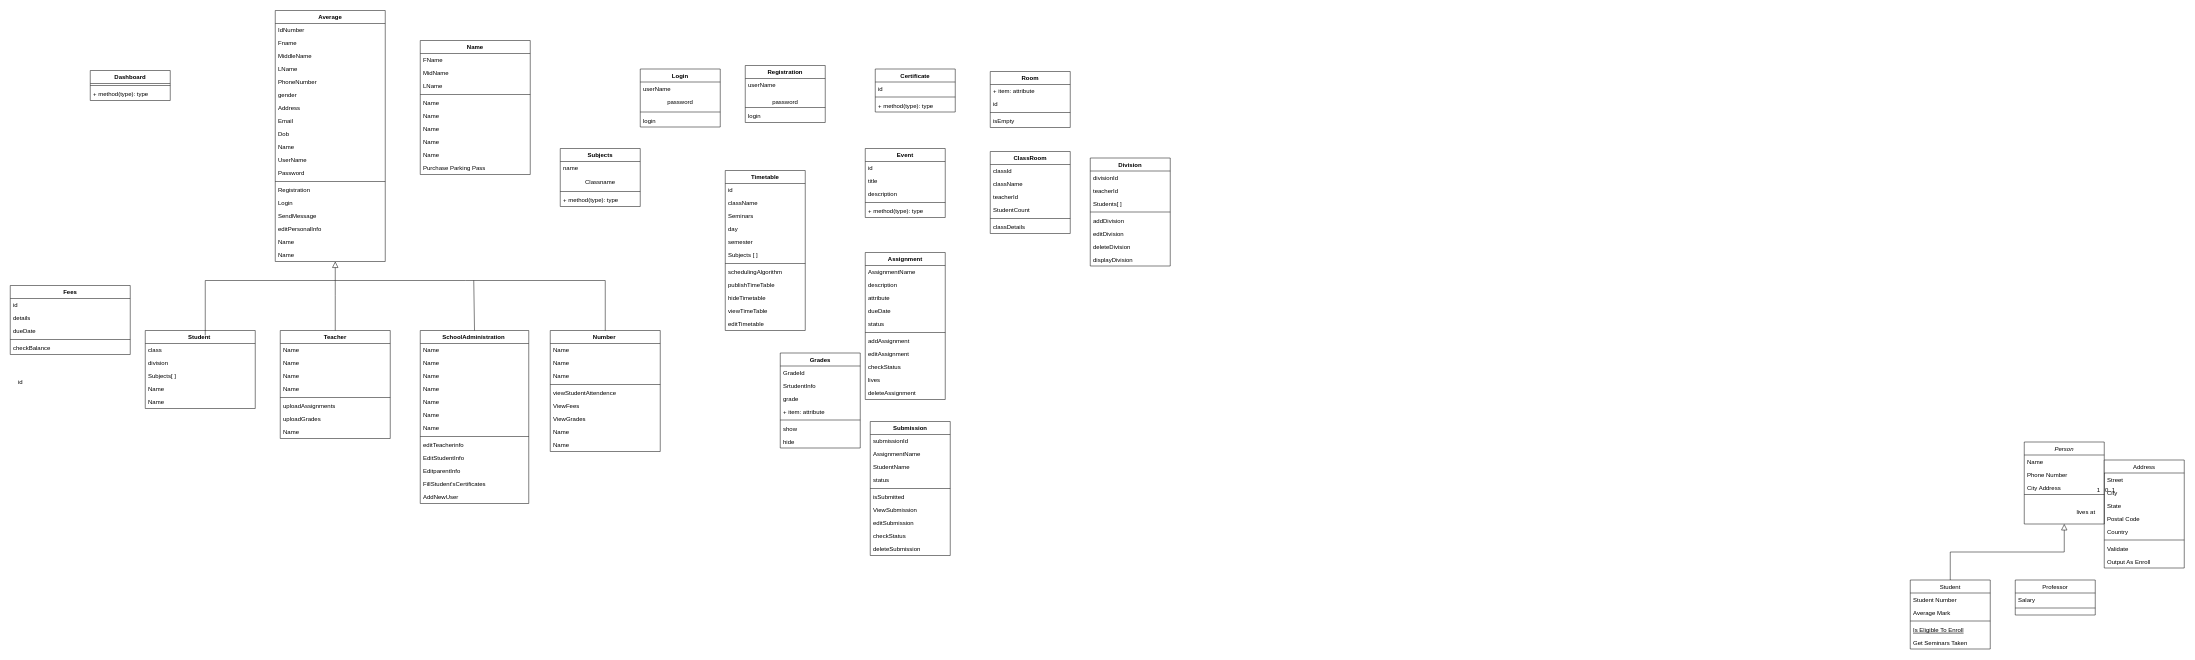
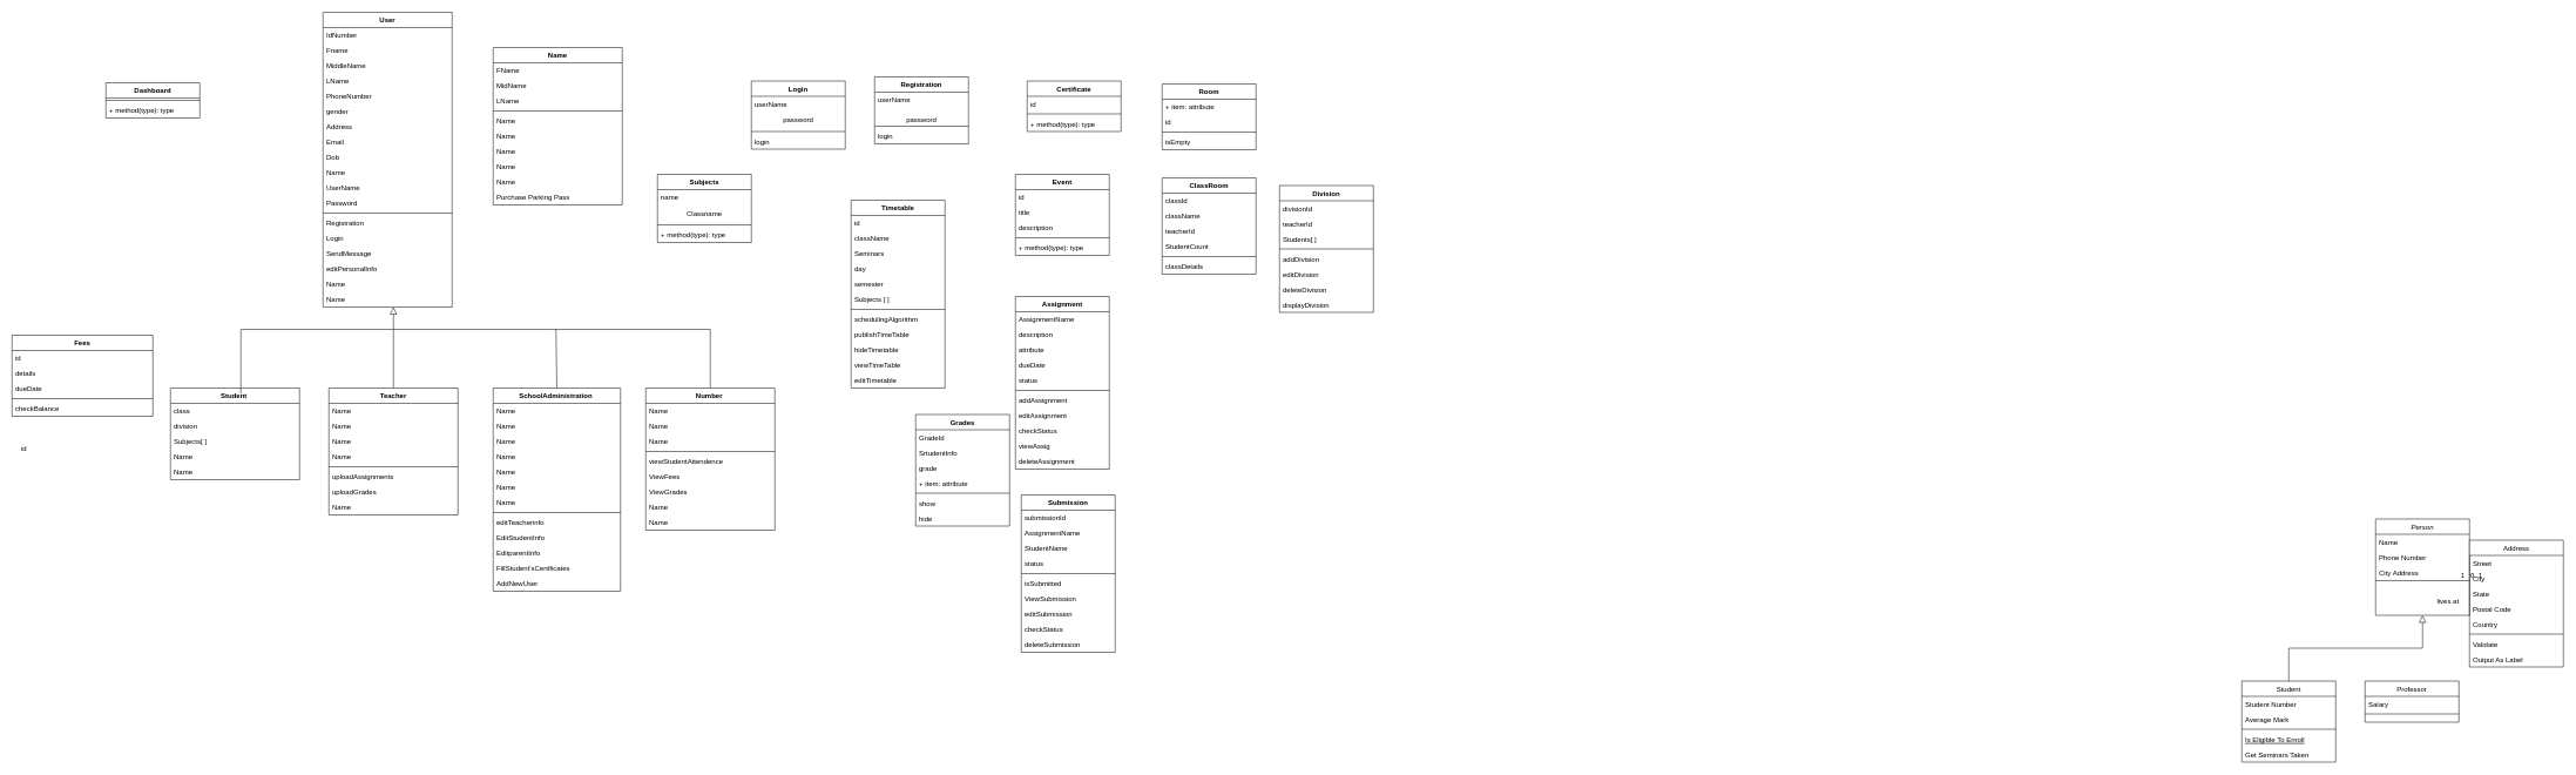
- <mxCell id="30" value="Average" style="swimlane;fontStyle=1;align=center;verticalAlign=top;childLayout=stackLayout;horizontal=1;startSize=26;horizontalStack=0;resizeParent=1;resizeParentMax=0;resizeLast=0;collapsible=1;marginBottom=0;" parent="1" vertex="1"><mxGeometry x="550" width="220" height="502" as="geometry" y="20"><mxRectangle x="40" y="90" width="100" height="30" as="alternateBounds" /></mxGeometry></mxCell>
+ <mxCell id="30" value="User" style="swimlane;fontStyle=1;align=center;verticalAlign=top;childLayout=stackLayout;horizontal=1;startSize=26;horizontalStack=0;resizeParent=1;resizeParentMax=0;resizeLast=0;collapsible=1;marginBottom=0;" parent="1" vertex="1"><mxGeometry x="550" width="220" height="502" as="geometry" y="20"><mxRectangle x="40" y="90" width="100" height="30" as="alternateBounds" /></mxGeometry></mxCell>
- <mxCell id="176" value="lives" style="text;strokeColor=none;fillColor=none;align=left;verticalAlign=top;spacingLeft=4;spacingRight=4;overflow=hidden;rotatable=0;points=[[0,0.5],[1,0.5]];portConstraint=eastwest;" parent="166" vertex="1"><mxGeometry y="242" width="160" height="26" as="geometry" /></mxCell>
+ <mxCell id="176" value="viewAssig" style="text;strokeColor=none;fillColor=none;align=left;verticalAlign=top;spacingLeft=4;spacingRight=4;overflow=hidden;rotatable=0;points=[[0,0.5],[1,0.5]];portConstraint=eastwest;" parent="166" vertex="1"><mxGeometry y="242" width="160" height="26" as="geometry" /></mxCell>
- <mxCell id="25" value="Output As Enroll" style="text;align=left;verticalAlign=top;spacingLeft=4;spacingRight=4;overflow=hidden;rotatable=0;points=[[0,0.5],[1,0.5]];portConstraint=eastwest;" parent="17" vertex="1"><mxGeometry y="190" width="160" height="26" as="geometry" /></mxCell>
+ <mxCell id="25" value="Output As Label" style="text;align=left;verticalAlign=top;spacingLeft=4;spacingRight=4;overflow=hidden;rotatable=0;points=[[0,0.5],[1,0.5]];portConstraint=eastwest;" parent="17" vertex="1"><mxGeometry y="190" width="160" height="26" as="geometry" /></mxCell>
